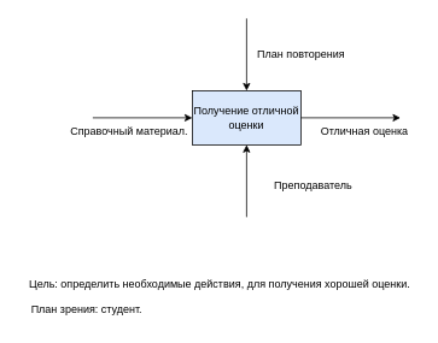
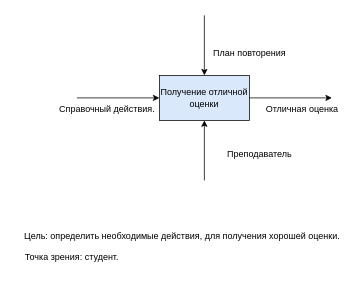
- <mxCell id="9" value="План повторения" style="text;html=1;align=center;verticalAlign=middle;resizable=0;points=[];autosize=1;strokeColor=none;fillColor=none;" parent="1" vertex="1"><mxGeometry x="272" y="45" width="120" height="30" as="geometry" /></mxCell>
+ <mxCell id="9" value="План повторения" style="text;html=1;align=center;verticalAlign=middle;resizable=0;points=[];autosize=1;strokeColor=none;fillColor=none;" parent="1" vertex="1"><mxGeometry x="272" y="55" width="120" height="30" as="geometry" /></mxCell>
- <mxCell id="7" value="Справочный материал." style="text;html=1;align=center;verticalAlign=middle;resizable=0;points=[];autosize=1;strokeColor=none;fillColor=none;" parent="1" vertex="1"><mxGeometry x="67" y="130" width="150" height="30" as="geometry" /></mxCell>
+ <mxCell id="7" value="Справочный действия." style="text;html=1;align=center;verticalAlign=middle;resizable=0;points=[];autosize=1;strokeColor=none;fillColor=none;" parent="1" vertex="1"><mxGeometry x="67" y="130" width="150" height="30" as="geometry" /></mxCell>
- <mxCell id="12" value="План зрения: студент." style="text;html=1;align=center;verticalAlign=middle;resizable=0;points=[];autosize=1;strokeColor=none;fillColor=none;" parent="1" vertex="1"><mxGeometry x="20" y="328" width="150" height="30" as="geometry" /></mxCell>
+ <mxCell id="12" value="Точка зрения: студент." style="text;html=1;align=center;verticalAlign=middle;resizable=0;points=[];autosize=1;strokeColor=none;fillColor=none;" parent="1" vertex="1"><mxGeometry x="20" y="328" width="150" height="30" as="geometry" /></mxCell>
